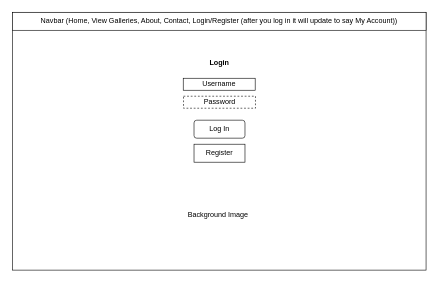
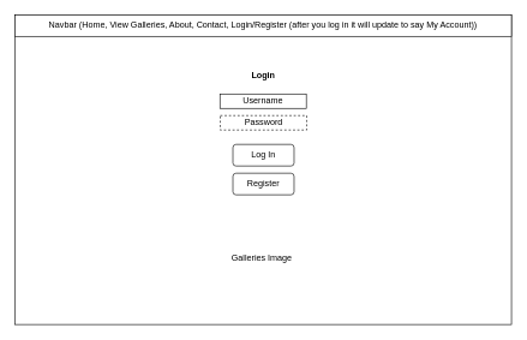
- <mxCell id="2" value="&lt;div&gt;&lt;br&gt;&lt;/div&gt;&lt;div&gt;&lt;br&gt;&lt;/div&gt;&lt;div&gt;&lt;br&gt;&lt;/div&gt;&lt;div&gt;&lt;br&gt;&lt;/div&gt;&lt;div&gt;&lt;br&gt;&lt;/div&gt;&lt;div&gt;&lt;br&gt;&lt;/div&gt;&lt;div&gt;&lt;br&gt;&lt;/div&gt;&lt;div&gt;&lt;br&gt;&lt;/div&gt;&lt;div&gt;&lt;br&gt;&lt;/div&gt;&lt;div&gt;&lt;br&gt;&lt;/div&gt;&lt;div&gt;&lt;br&gt;&lt;/div&gt;&lt;div&gt;&lt;br&gt;&lt;/div&gt;&lt;div&gt;&lt;br&gt;&lt;/div&gt;&lt;div&gt;&lt;br&gt;&lt;/div&gt;&lt;div&gt;&lt;br&gt;&lt;/div&gt;&lt;div&gt;&lt;br&gt;&lt;/div&gt;&lt;div&gt;&lt;br&gt;&lt;/div&gt;Background Image&amp;nbsp;" style="rounded=0;whiteSpace=wrap;html=1;" parent="1" vertex="1"><mxGeometry x="20" y="20" width="690" height="430" as="geometry" /></mxCell>
+ <mxCell id="2" value="&lt;div&gt;&lt;br&gt;&lt;/div&gt;&lt;div&gt;&lt;br&gt;&lt;/div&gt;&lt;div&gt;&lt;br&gt;&lt;/div&gt;&lt;div&gt;&lt;br&gt;&lt;/div&gt;&lt;div&gt;&lt;br&gt;&lt;/div&gt;&lt;div&gt;&lt;br&gt;&lt;/div&gt;&lt;div&gt;&lt;br&gt;&lt;/div&gt;&lt;div&gt;&lt;br&gt;&lt;/div&gt;&lt;div&gt;&lt;br&gt;&lt;/div&gt;&lt;div&gt;&lt;br&gt;&lt;/div&gt;&lt;div&gt;&lt;br&gt;&lt;/div&gt;&lt;div&gt;&lt;br&gt;&lt;/div&gt;&lt;div&gt;&lt;br&gt;&lt;/div&gt;&lt;div&gt;&lt;br&gt;&lt;/div&gt;&lt;div&gt;&lt;br&gt;&lt;/div&gt;&lt;div&gt;&lt;br&gt;&lt;/div&gt;&lt;div&gt;&lt;br&gt;&lt;/div&gt;Galleries Image&amp;nbsp;" style="rounded=0;whiteSpace=wrap;html=1;" parent="1" vertex="1"><mxGeometry x="20" y="20" width="690" height="430" as="geometry" /></mxCell>
- <mxCell id="6" value="Register" style="whiteSpace=wrap;html=1;rounded=0;" vertex="1" parent="1"><mxGeometry x="323" y="240" width="85" height="30" as="geometry" /></mxCell>
+ <mxCell id="6" value="Register" style="rounded=1;whiteSpace=wrap;html=1;" vertex="1" parent="1"><mxGeometry x="323" y="240" width="85" height="30" as="geometry" /></mxCell>
